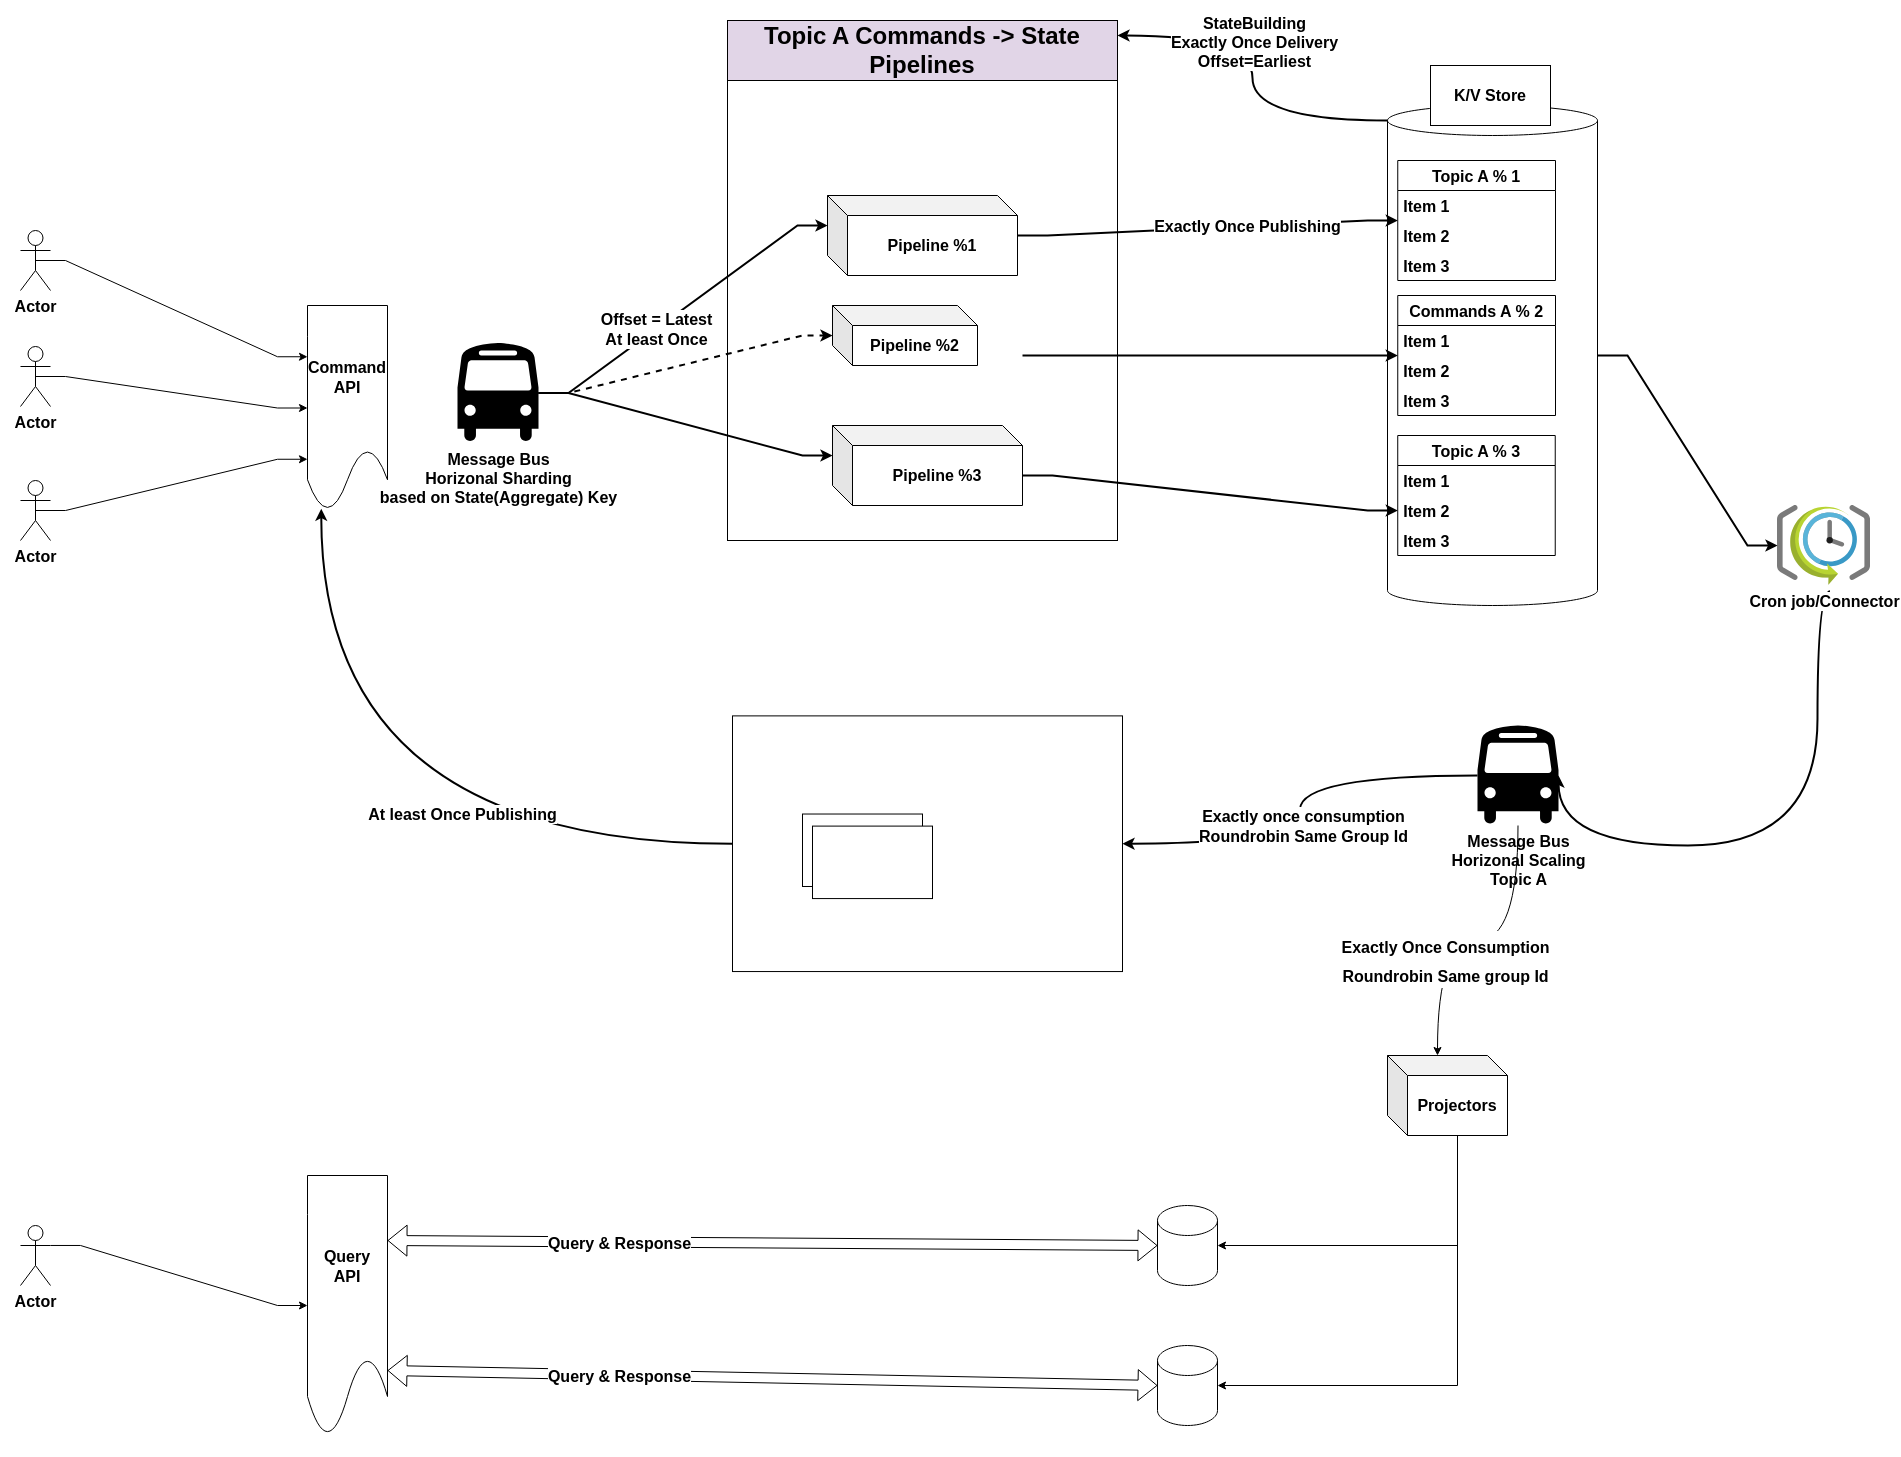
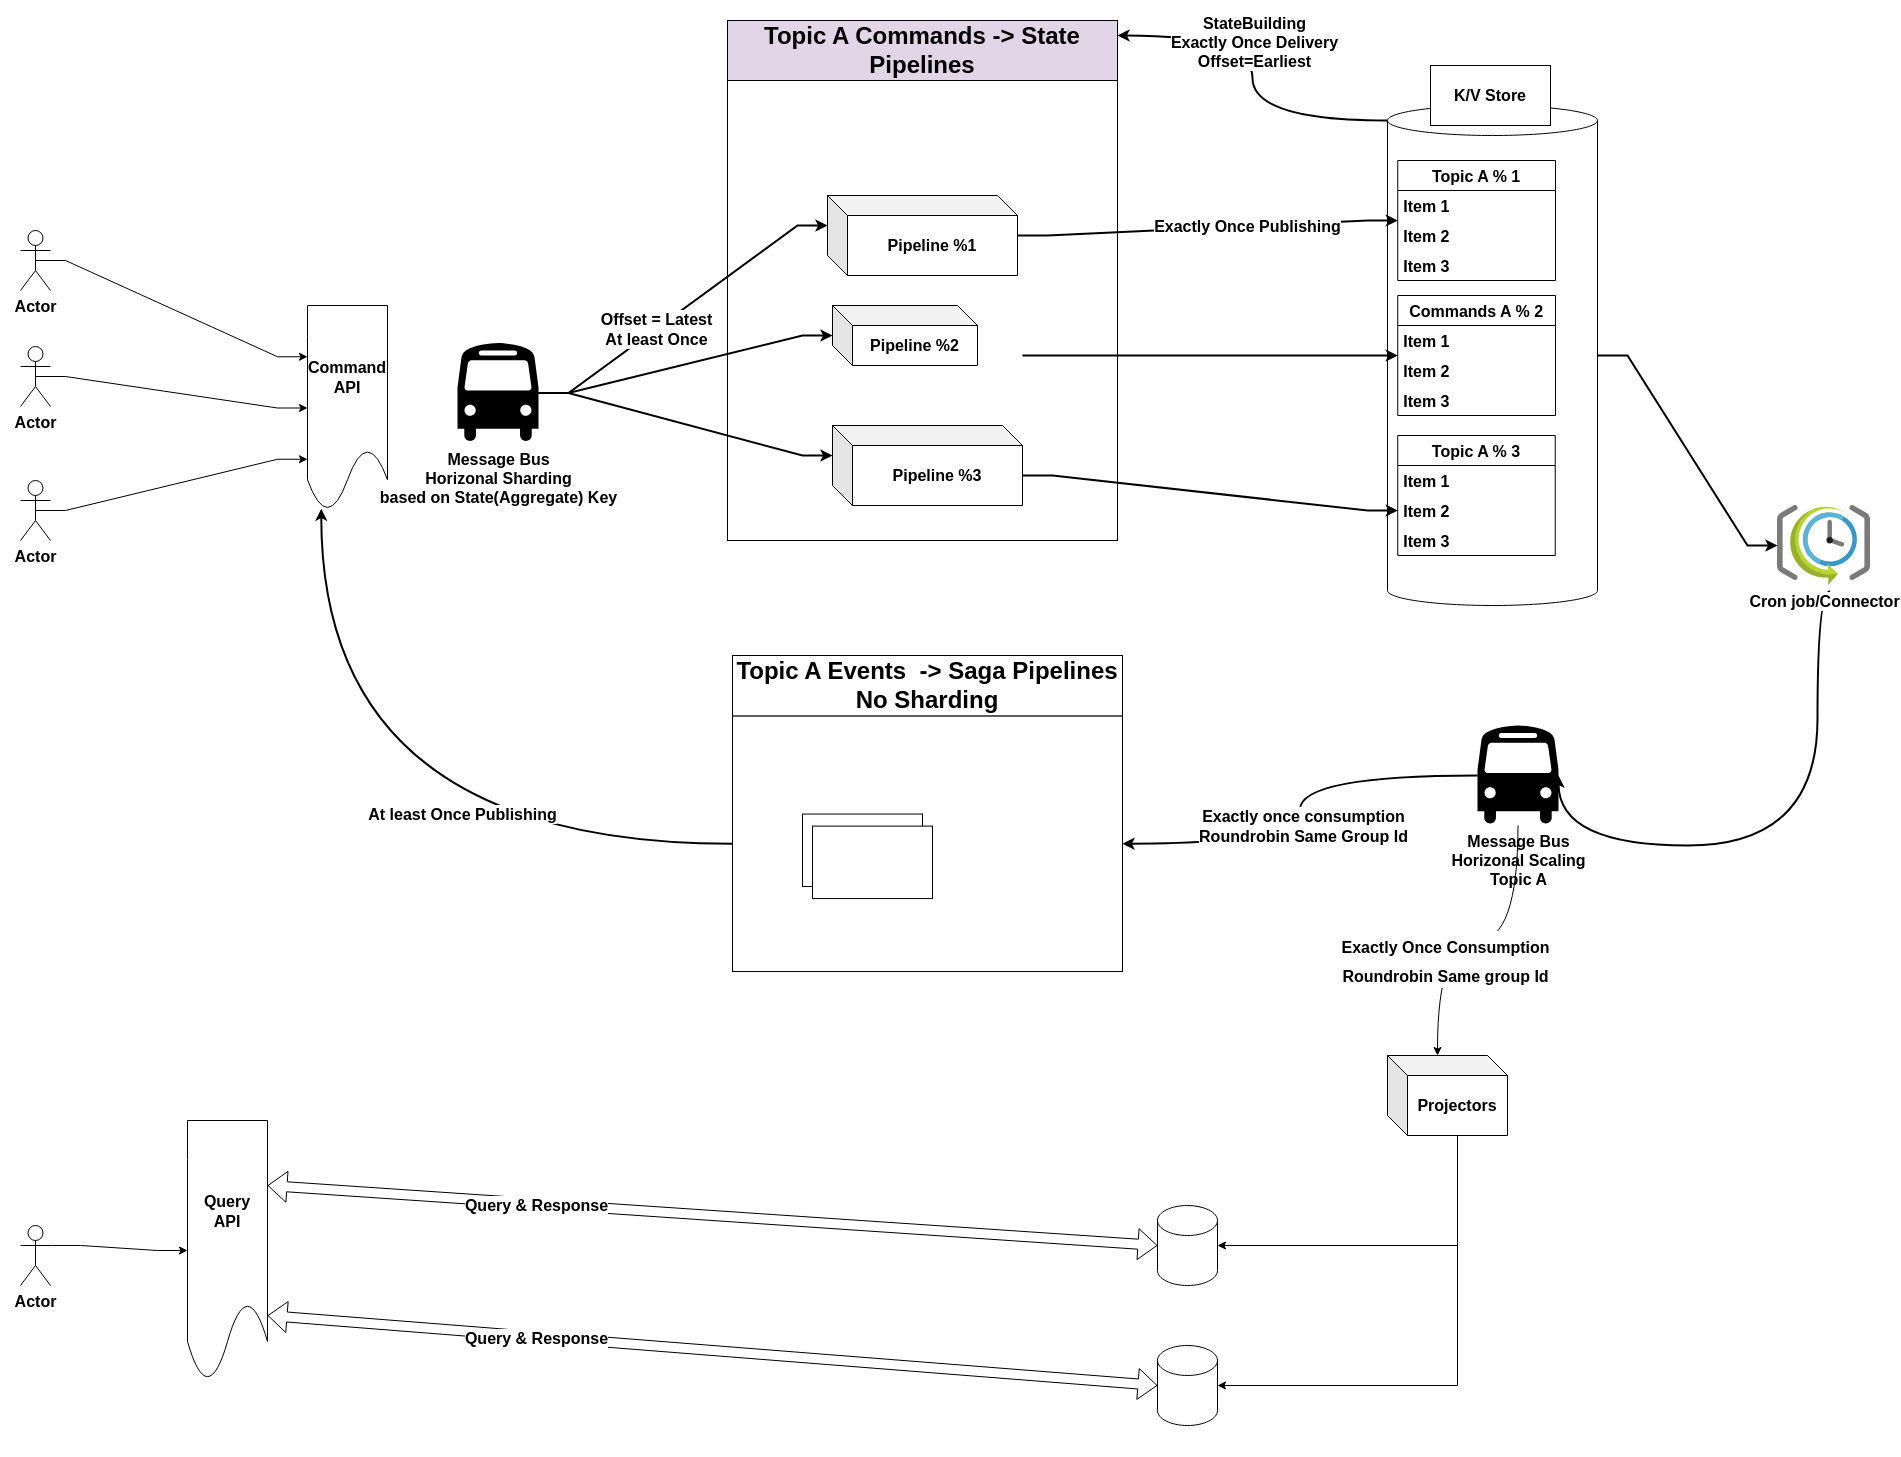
- <mxCell id="67" style="edgeStyle=entityRelationEdgeStyle;rounded=0;orthogonalLoop=1;jettySize=auto;html=1;entryX=0;entryY=0;entryDx=0;entryDy=30;entryPerimeter=0;fontSize=16;exitX=1;exitY=0.5;exitDx=0;exitDy=0;exitPerimeter=0;strokeWidth=2;fontStyle=1;dashed=1;" edge="1" parent="1" source="23" target="56"><mxGeometry relative="1" as="geometry"><mxPoint x="597" y="376" as="sourcePoint" /></mxGeometry></mxCell>
+ <mxCell id="67" style="edgeStyle=entityRelationEdgeStyle;rounded=0;orthogonalLoop=1;jettySize=auto;html=1;entryX=0;entryY=0;entryDx=0;entryDy=30;entryPerimeter=0;fontSize=16;exitX=1;exitY=0.5;exitDx=0;exitDy=0;exitPerimeter=0;strokeWidth=2;fontStyle=1" edge="1" parent="1" source="23" target="56"><mxGeometry relative="1" as="geometry"><mxPoint x="597" y="376" as="sourcePoint" /></mxGeometry></mxCell>
+ <mxCell id="65" value="&lt;span style=&quot;font-size: 24px&quot;&gt;&lt;font style=&quot;font-size: 24px&quot;&gt;Topic A Events&amp;nbsp; -&amp;gt;&amp;nbsp;Saga Pipelines&lt;br&gt;No Sharding&lt;br style=&quot;font-size: 16px&quot;&gt;&lt;/font&gt;&lt;/span&gt;" style="whiteSpace=wrap;html=1;fontSize=16;fontStyle=1" vertex="1" parent="59"><mxGeometry x="10" width="390.0" height="60.392" as="geometry" /></mxCell>
- <mxCell id="16" value="Query&lt;br style=&quot;font-size: 16px;&quot;&gt;API" style="shape=document;whiteSpace=wrap;html=1;boundedLbl=1;fontSize=16;fontStyle=1" parent="1" vertex="1"><mxGeometry y="1175" width="80" height="260" as="geometry" x="307" /></mxCell>
+ <mxCell id="16" value="Query&lt;br style=&quot;font-size: 16px;&quot;&gt;API" style="shape=document;whiteSpace=wrap;html=1;boundedLbl=1;fontSize=16;fontStyle=1" parent="1" vertex="1"><mxGeometry x="187" y="1120" width="80" height="260" as="geometry" /></mxCell>
